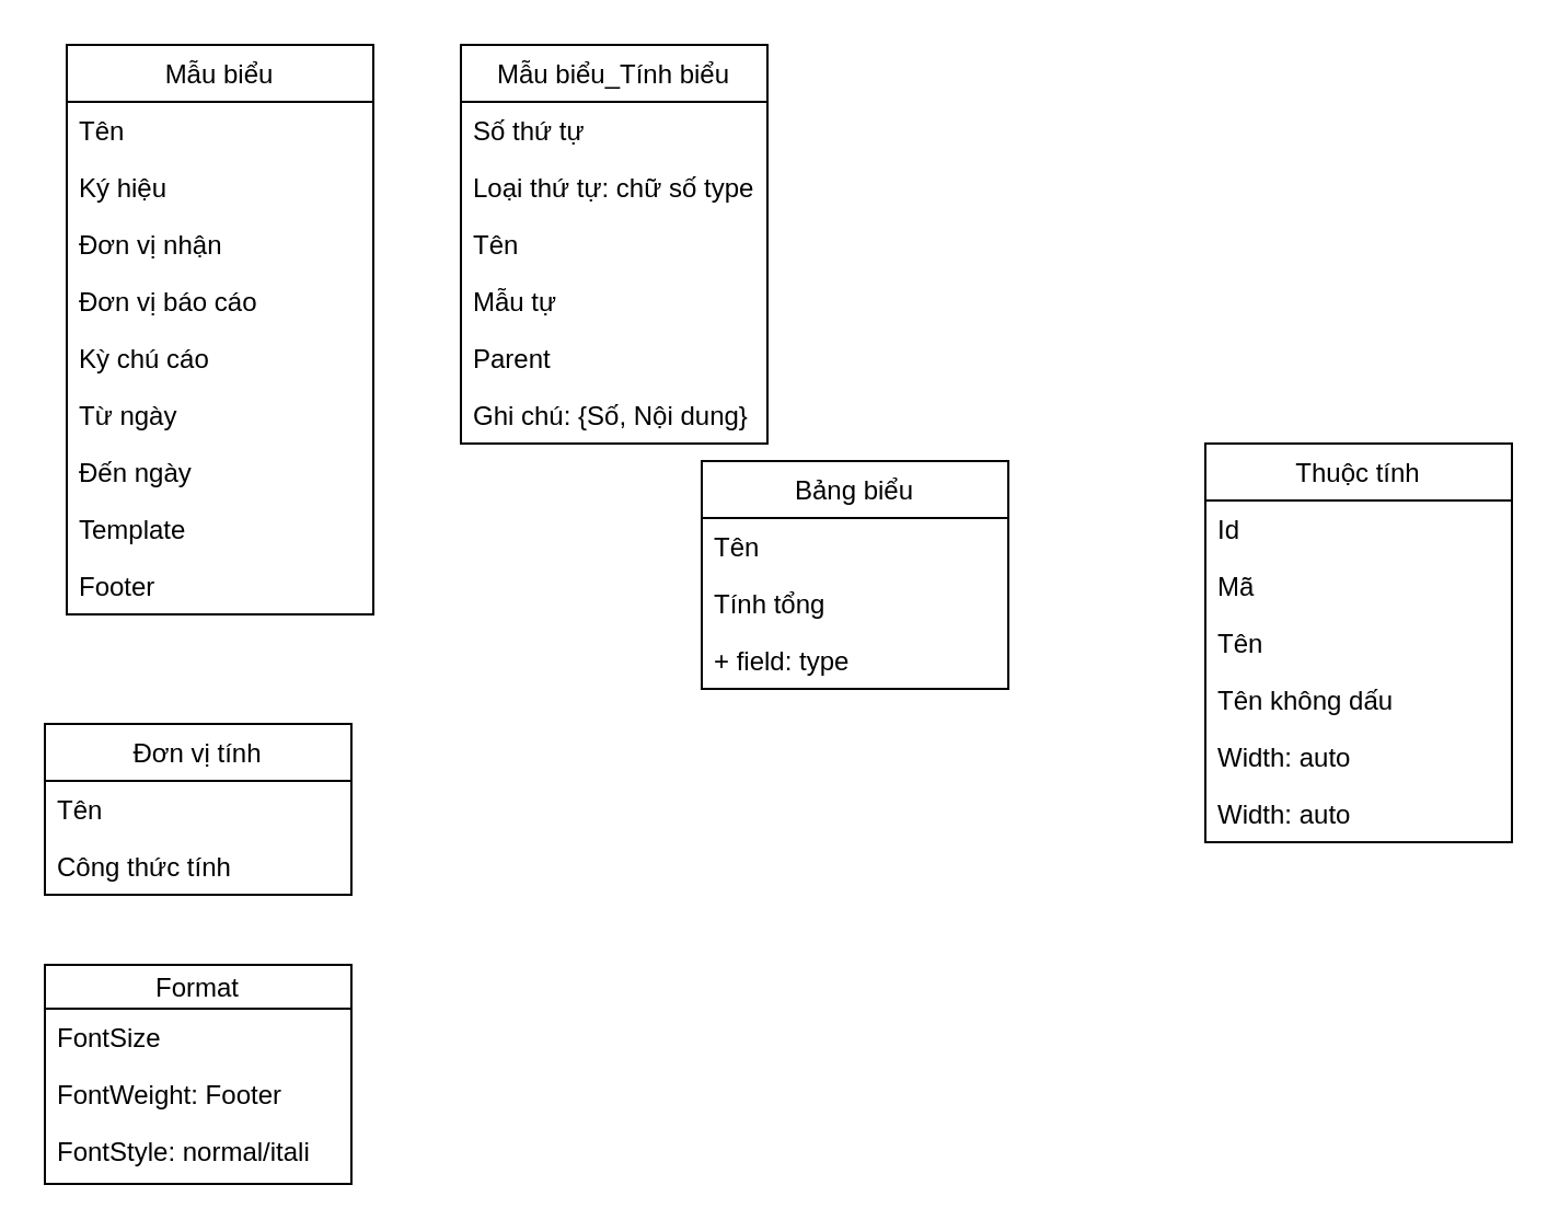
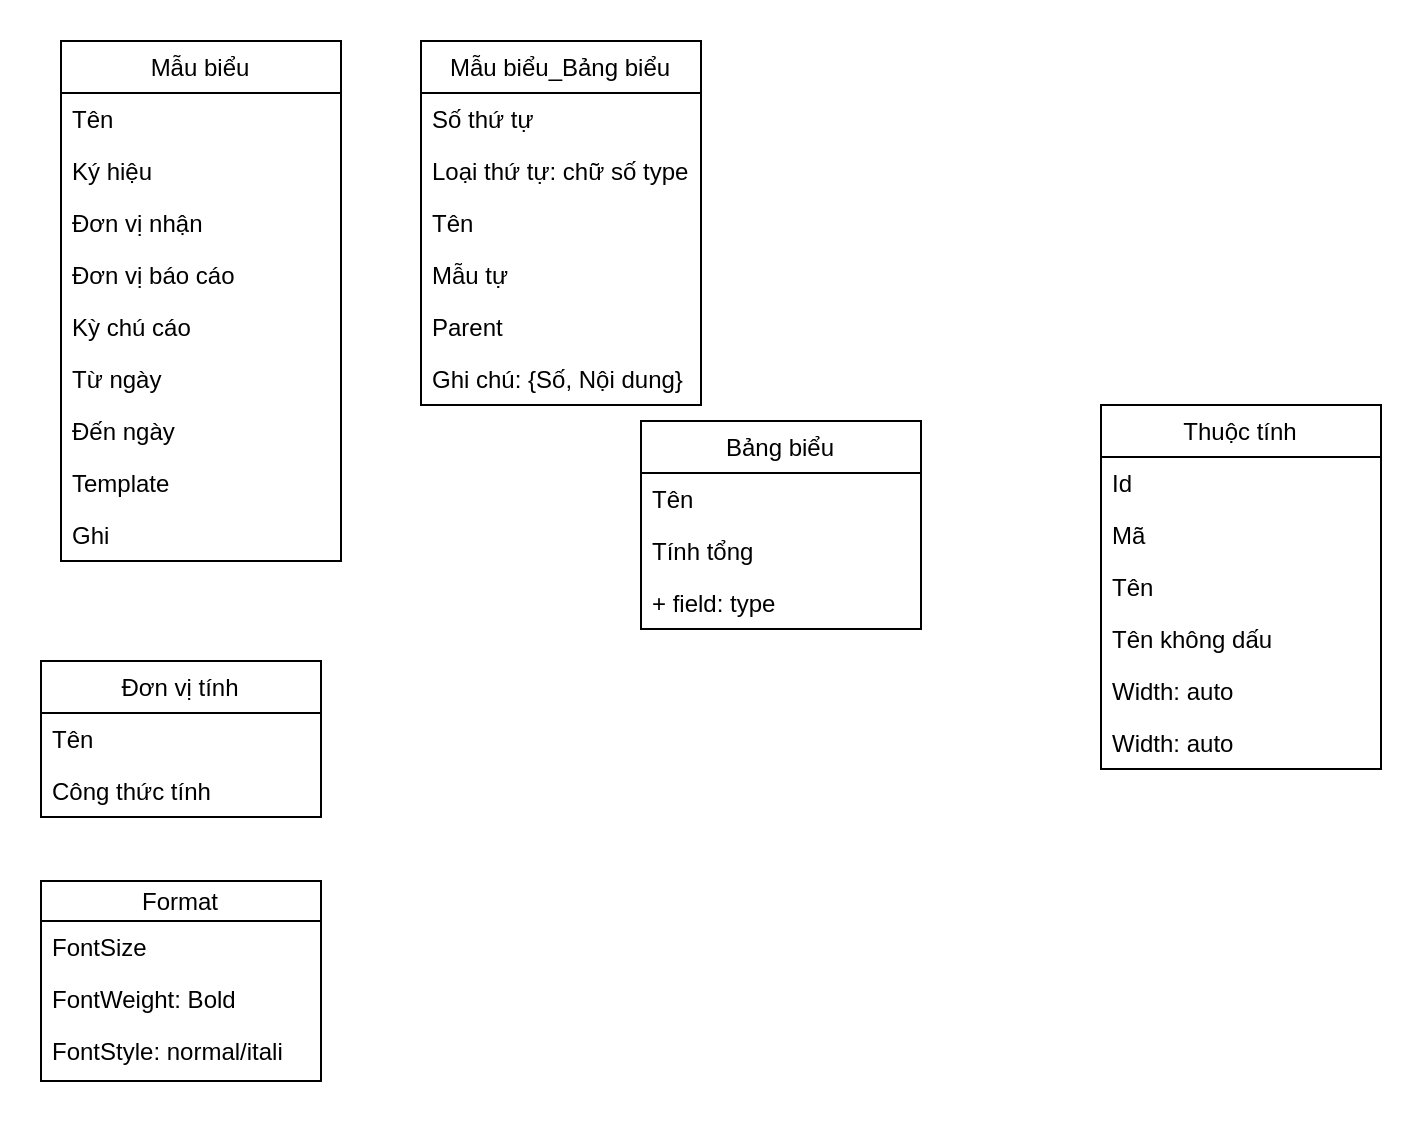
- <mxCell id="12" value="Mẫu biểu_Tính biểu" style="swimlane;fontStyle=0;childLayout=stackLayout;horizontal=1;startSize=26;fillColor=none;horizontalStack=0;resizeParent=1;resizeParentMax=0;resizeLast=0;collapsible=1;marginBottom=0;" parent="1" vertex="1"><mxGeometry x="210" y="20" width="140" height="182" as="geometry" /></mxCell>
+ <mxCell id="12" value="Mẫu biểu_Bảng biểu" style="swimlane;fontStyle=0;childLayout=stackLayout;horizontal=1;startSize=26;fillColor=none;horizontalStack=0;resizeParent=1;resizeParentMax=0;resizeLast=0;collapsible=1;marginBottom=0;" parent="1" vertex="1"><mxGeometry x="210" y="20" width="140" height="182" as="geometry" /></mxCell>
- <mxCell id="11" value="Footer" style="text;strokeColor=none;fillColor=none;align=left;verticalAlign=top;spacingLeft=4;spacingRight=4;overflow=hidden;rotatable=0;points=[[0,0.5],[1,0.5]];portConstraint=eastwest;" parent="2" vertex="1"><mxGeometry y="234" width="140" height="26" as="geometry" /></mxCell>
+ <mxCell id="11" value="Ghi" style="text;strokeColor=none;fillColor=none;align=left;verticalAlign=top;spacingLeft=4;spacingRight=4;overflow=hidden;rotatable=0;points=[[0,0.5],[1,0.5]];portConstraint=eastwest;" parent="2" vertex="1"><mxGeometry y="234" width="140" height="26" as="geometry" /></mxCell>
- <mxCell id="24" value="FontWeight: Footer" style="text;strokeColor=none;fillColor=none;align=left;verticalAlign=top;spacingLeft=4;spacingRight=4;overflow=hidden;rotatable=0;points=[[0,0.5],[1,0.5]];portConstraint=eastwest;" parent="22" vertex="1"><mxGeometry y="46" width="140" height="26" as="geometry" /></mxCell>
+ <mxCell id="24" value="FontWeight: Bold" style="text;strokeColor=none;fillColor=none;align=left;verticalAlign=top;spacingLeft=4;spacingRight=4;overflow=hidden;rotatable=0;points=[[0,0.5],[1,0.5]];portConstraint=eastwest;" parent="22" vertex="1"><mxGeometry y="46" width="140" height="26" as="geometry" /></mxCell>
